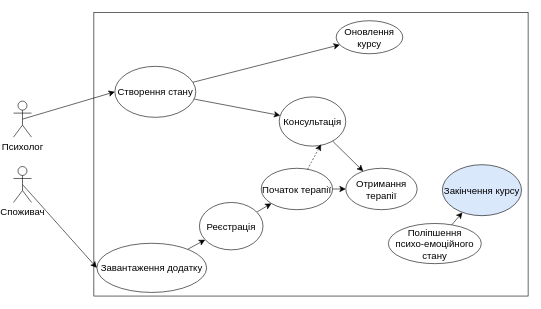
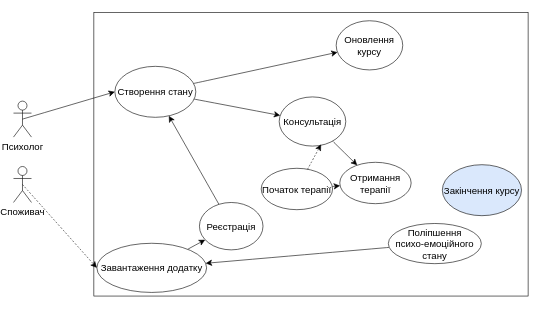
- <mxCell id="21" value="Оновлення&lt;br&gt;курсу" style="ellipse;whiteSpace=wrap;html=1;fontSize=16;" vertex="1" parent="1"><mxGeometry x="558" y="34" width="111" height="55" as="geometry" /></mxCell>
+ <mxCell id="21" value="Оновлення&lt;br&gt;курсу" style="ellipse;whiteSpace=wrap;html=1;fontSize=16;" vertex="1" parent="1"><mxGeometry x="558" y="34" width="111" height="82" as="geometry" /></mxCell>
- <mxCell id="20" value="Отримання терапії" style="ellipse;whiteSpace=wrap;html=1;fontSize=16;" vertex="1" parent="1"><mxGeometry x="574" y="280" width="119" height="69" as="geometry" /></mxCell>
+ <mxCell id="20" value="Отримання терапії" style="ellipse;whiteSpace=wrap;html=1;fontSize=16;" vertex="1" parent="1"><mxGeometry x="564" y="270" width="119" height="69" as="geometry" /></mxCell>
- <mxCell id="8" style="edgeStyle=none;curved=1;rounded=0;orthogonalLoop=1;jettySize=auto;html=1;fontSize=12;startSize=8;endSize=8;" edge="1" parent="1" source="9" target="11"><mxGeometry relative="1" as="geometry" /></mxCell>
+ <mxCell id="8" style="edgeStyle=none;curved=1;rounded=0;orthogonalLoop=1;jettySize=auto;html=1;fontSize=12;startSize=8;endSize=8;" edge="1" parent="1" source="9" target="5"><mxGeometry relative="1" as="geometry" /></mxCell>
- <mxCell id="22" style="edgeStyle=none;curved=1;rounded=0;orthogonalLoop=1;jettySize=auto;html=1;fontSize=12;startSize=8;endSize=8;" edge="1" parent="1" source="23" target="14"><mxGeometry relative="1" as="geometry" /></mxCell>
+ <mxCell id="22" style="edgeStyle=none;curved=1;rounded=0;orthogonalLoop=1;jettySize=auto;html=1;fontSize=12;startSize=8;endSize=8;" edge="1" parent="1" source="23" target="7"><mxGeometry relative="1" as="geometry" /></mxCell>
- <mxCell id="15" style="edgeStyle=none;curved=1;rounded=0;orthogonalLoop=1;jettySize=auto;html=1;exitX=0.5;exitY=0.5;exitDx=0;exitDy=0;exitPerimeter=0;entryX=0;entryY=0.5;entryDx=0;entryDy=0;fontSize=12;startSize=8;endSize=8;" edge="1" parent="1" source="16" target="7"><mxGeometry relative="1" as="geometry" /></mxCell>
+ <mxCell id="15" style="edgeStyle=none;curved=1;rounded=0;orthogonalLoop=1;jettySize=auto;html=1;exitX=0.5;exitY=0.5;exitDx=0;exitDy=0;exitPerimeter=0;entryX=0;entryY=0.5;entryDx=0;entryDy=0;fontSize=12;startSize=8;endSize=8;dashed=1;" edge="1" parent="1" source="16" target="7"><mxGeometry relative="1" as="geometry" /></mxCell>
